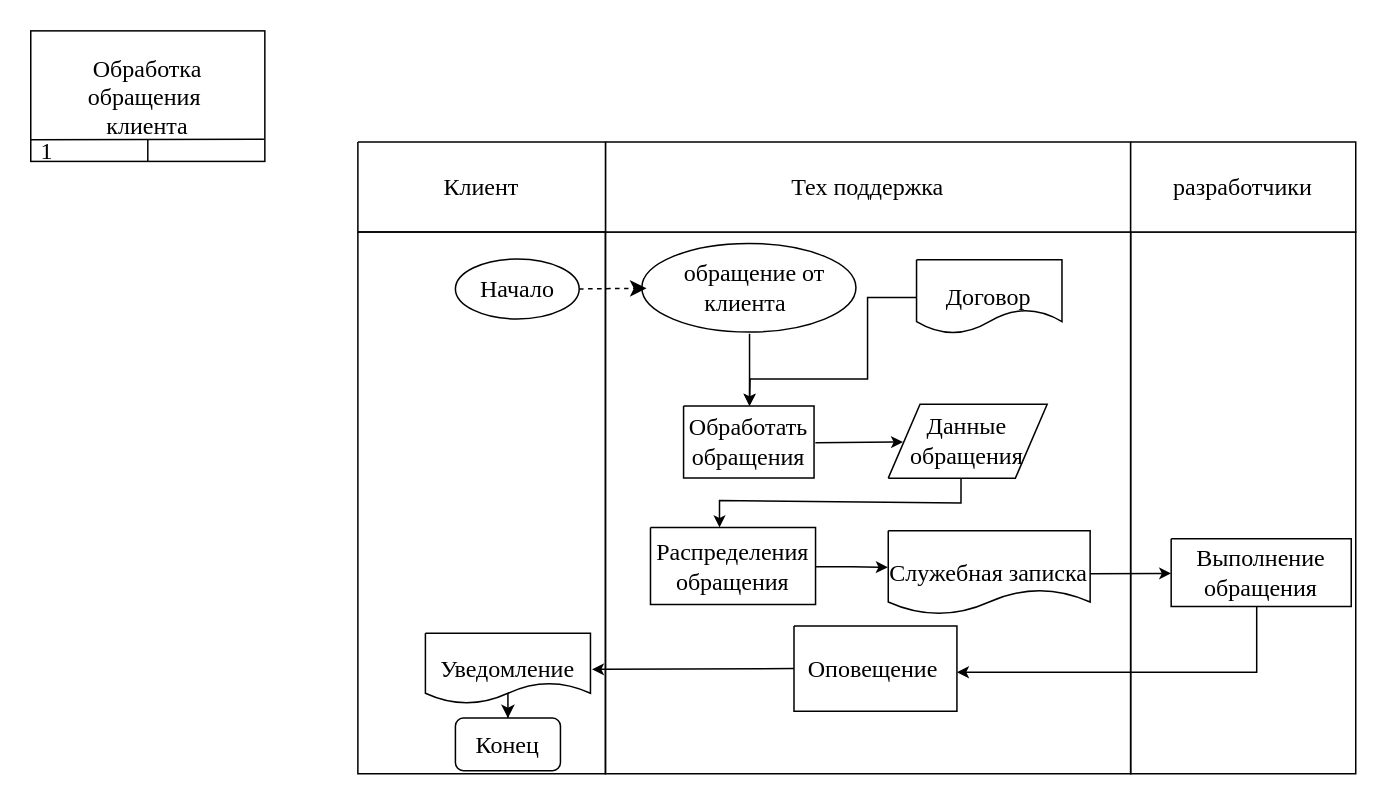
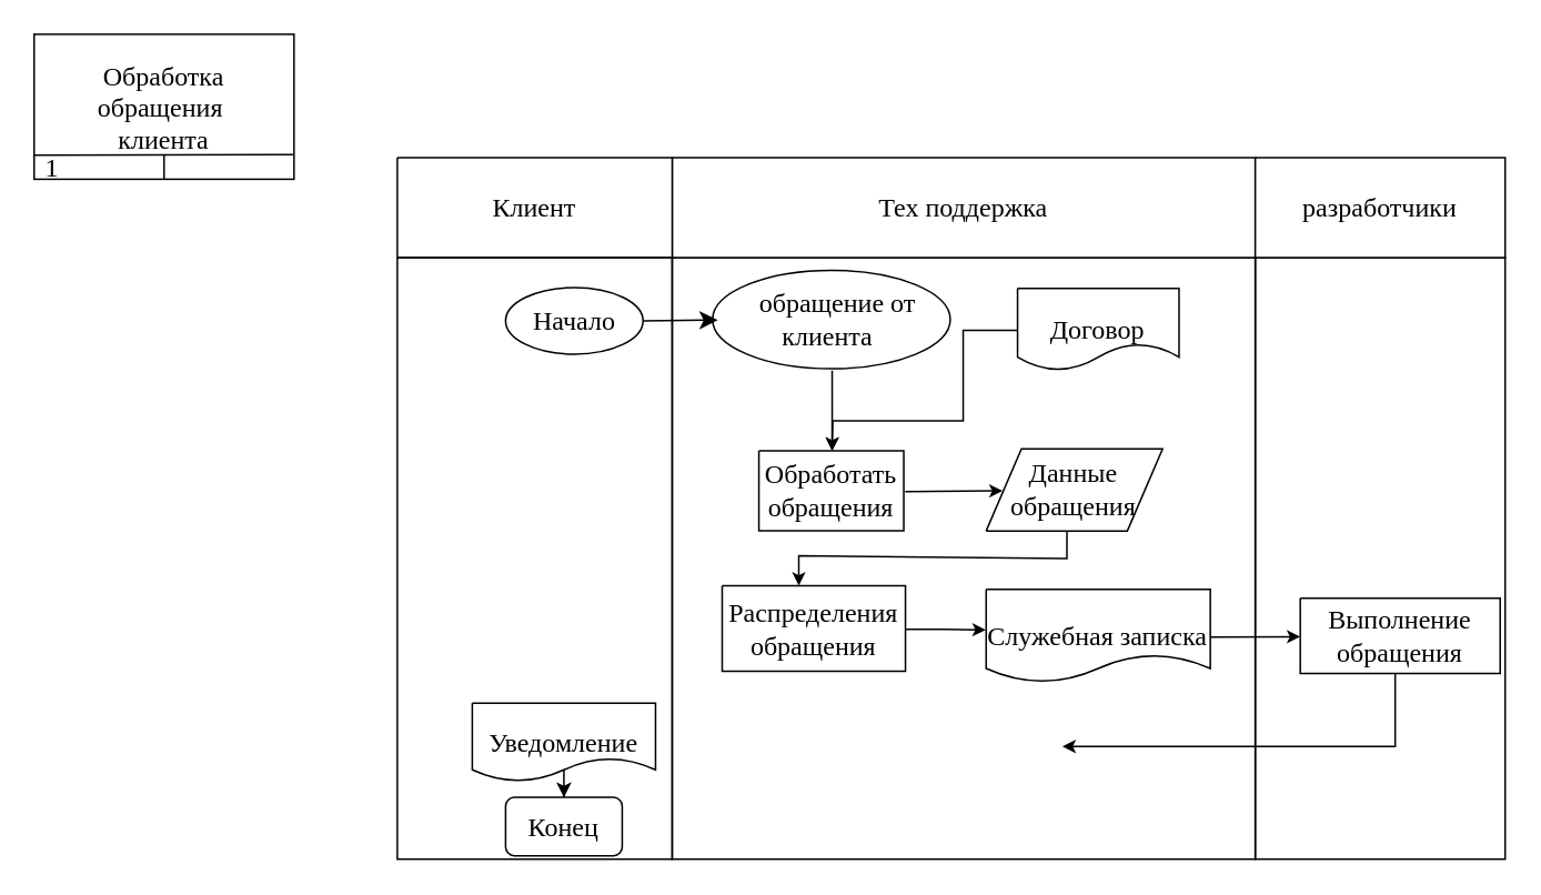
- <mxCell id="29" value="" style="endArrow=classic;html=1;rounded=0;fontSize=16;startSize=8;endSize=8;curved=1;entryX=0.022;entryY=0.505;entryDx=0;entryDy=0;entryPerimeter=0;exitX=1;exitY=0.5;exitDx=0;exitDy=0;fontFamily=Times New Roman;dashed=1;" parent="1" source="33" target="9" edge="1"><mxGeometry width="50" height="50" relative="1" as="geometry"><mxPoint x="343" y="188" as="sourcePoint" /><mxPoint x="363" y="184" as="targetPoint" /></mxGeometry></mxCell>
+ <mxCell id="29" value="" style="endArrow=classic;html=1;rounded=0;fontSize=16;startSize=8;endSize=8;curved=1;entryX=0.022;entryY=0.505;entryDx=0;entryDy=0;entryPerimeter=0;exitX=1;exitY=0.5;exitDx=0;exitDy=0;fontFamily=Times New Roman;" parent="1" source="33" target="9" edge="1"><mxGeometry width="50" height="50" relative="1" as="geometry"><mxPoint x="343" y="188" as="sourcePoint" /><mxPoint x="363" y="184" as="targetPoint" /></mxGeometry></mxCell>
- <mxCell id="12" value="&lt;div&gt;&lt;font style=&quot;color: rgb(0, 0, 0); direction: ltr; letter-spacing: 0px; line-height: 120%; opacity: 1;&quot;&gt;Оповещение&amp;nbsp;&lt;/font&gt;&lt;/div&gt;" style="verticalAlign=middle;align=center;overflow=width;vsdxID=9;fillColor=#ffffff;gradientColor=none;shape=stencil(nZBRDoQgDERP03+WHsHFe5iISyOCQdT19kIaIxq//Jtp3zTpAFaTaUYNUkwx+F6v1EYD+AUpyRkdKCYFqACrzgf9C352LfuxyWRWg1/yhT/nRE5IsZWuZtCSK8CPeI0e/hF+jV7AJM4PO7KWCyr390bSiNtEtQM=);strokeColor=#000000;spacingTop=-3;spacingBottom=-3;spacingLeft=-3;spacingRight=-3;points=[];labelBackgroundColor=none;rounded=0;html=1;whiteSpace=wrap;fontFamily=Times New Roman;fontSize=16;" parent="7" vertex="1"><mxGeometry x="125.641" y="262.545" width="108.59" height="56.885" as="geometry" /></mxCell>
- <mxCell id="32" value="" style="vsdxID=8;edgeStyle=none;startArrow=none;endArrow=classic;startSize=5;endSize=5;strokeColor=#000000;spacingTop=0;spacingBottom=0;spacingLeft=0;spacingRight=0;verticalAlign=middle;html=1;labelBackgroundColor=#ffffff;rounded=0;exitX=0;exitY=0.5;exitDx=0;exitDy=0;exitPerimeter=0;entryX=1.009;entryY=0.511;entryDx=0;entryDy=0;entryPerimeter=0;fontFamily=Times New Roman;fontSize=16;" parent="1" source="12" target="31" edge="1"><mxGeometry relative="1" as="geometry"><mxPoint x="28" y="101" as="offset" /><Array as="points" /></mxGeometry></mxCell>
